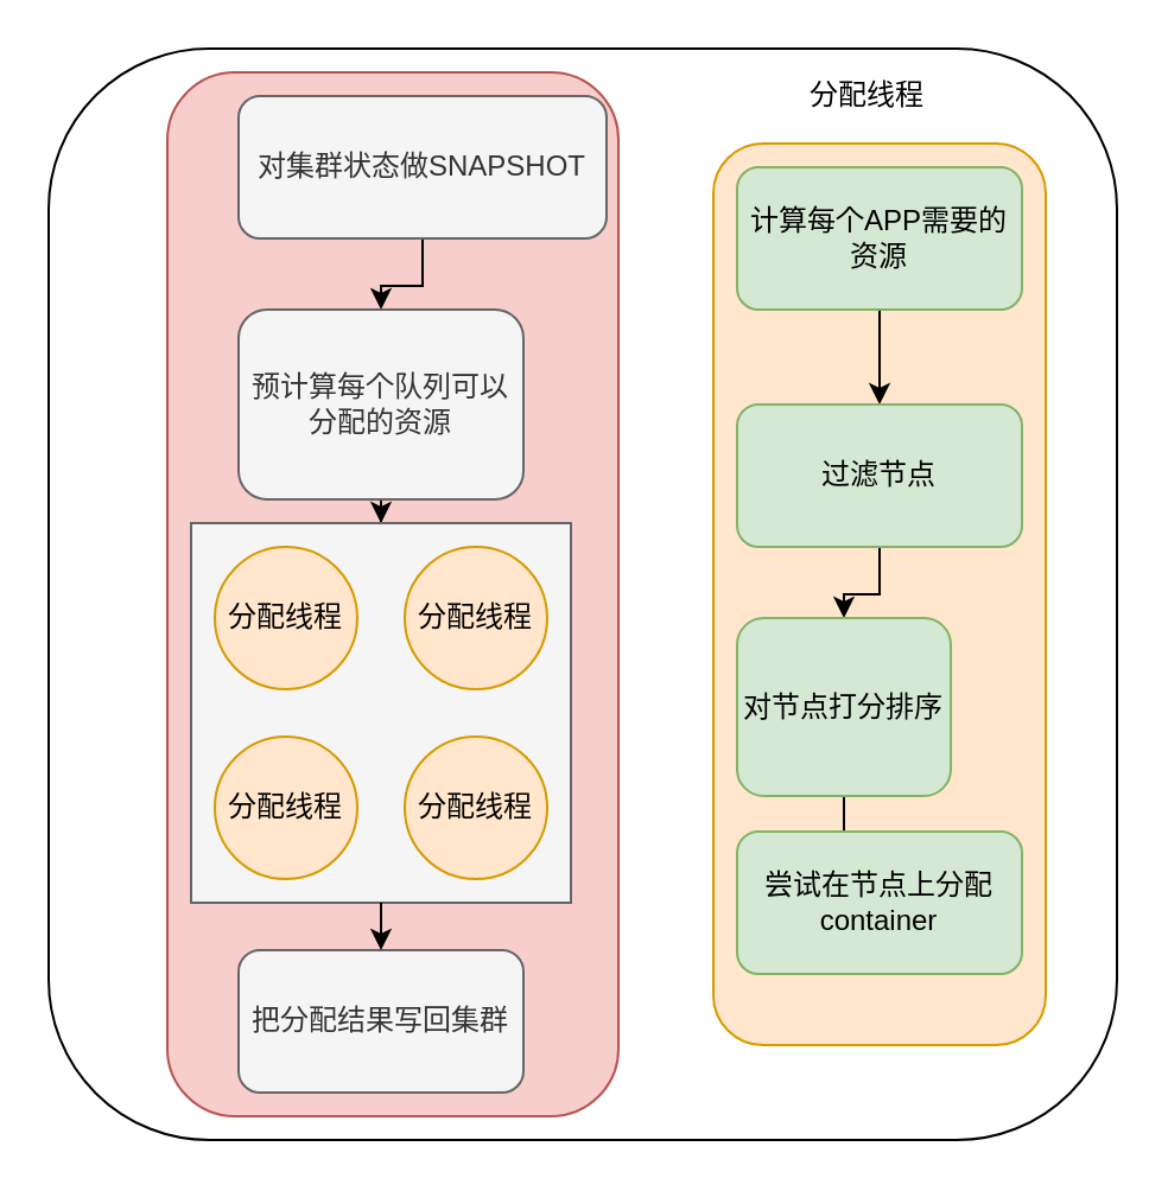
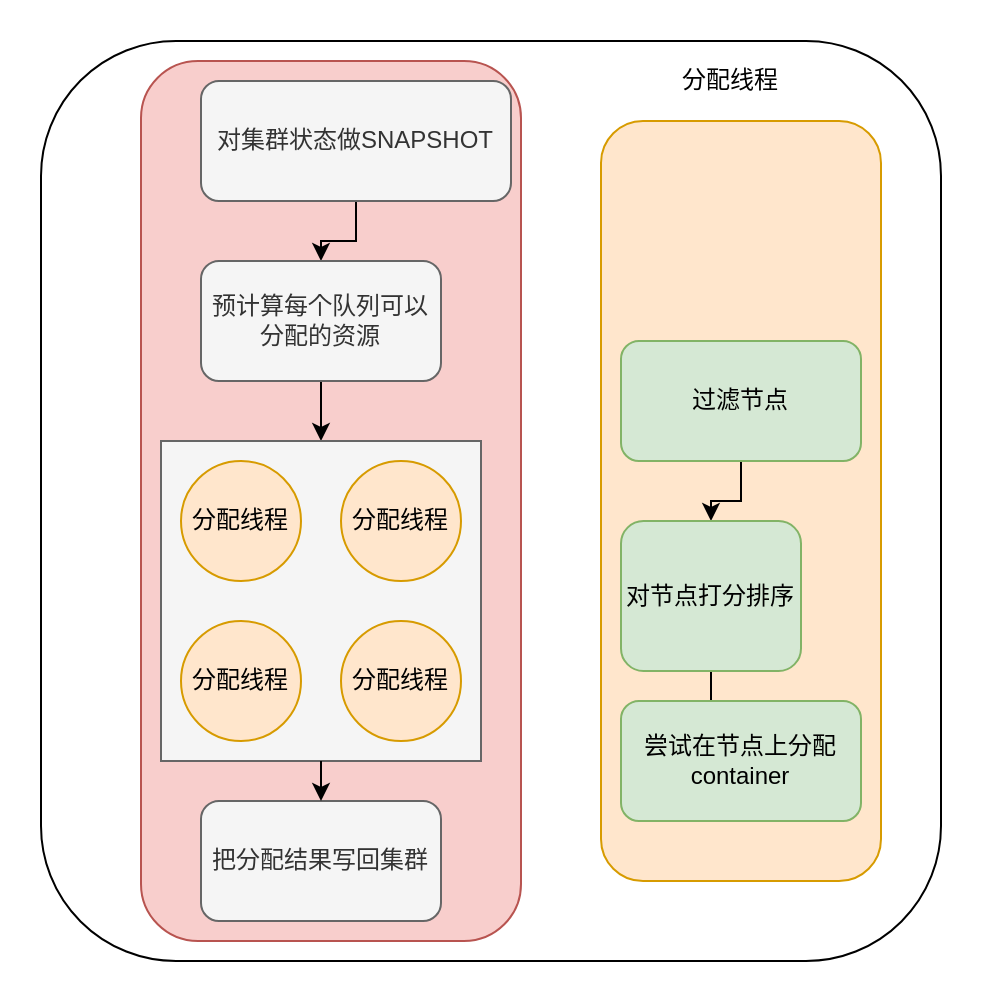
- <mxCell id="16" value="计算每个APP需要的资源" style="rounded=1;whiteSpace=wrap;html=1;fillColor=#d5e8d4;strokeColor=#82b366;" vertex="1" parent="1"><mxGeometry x="310" y="70" width="120" height="60" as="geometry" /></mxCell>
- <mxCell id="15" value="" style="edgeStyle=orthogonalEdgeStyle;rounded=0;orthogonalLoop=1;jettySize=auto;html=1;" edge="1" parent="1" source="16" target="18"><mxGeometry relative="1" as="geometry" /></mxCell>
- <mxCell id="7" value="预计算每个队列可以分配的资源" style="rounded=1;whiteSpace=wrap;html=1;fillColor=#f5f5f5;strokeColor=#666666;fontColor=#333333;" vertex="1" parent="1"><mxGeometry x="100" y="130" width="120" height="80" as="geometry" /></mxCell>
+ <mxCell id="7" value="预计算每个队列可以分配的资源" style="rounded=1;whiteSpace=wrap;html=1;fillColor=#f5f5f5;strokeColor=#666666;fontColor=#333333;" vertex="1" parent="1"><mxGeometry x="100" y="130" width="120" height="60" as="geometry" /></mxCell>
